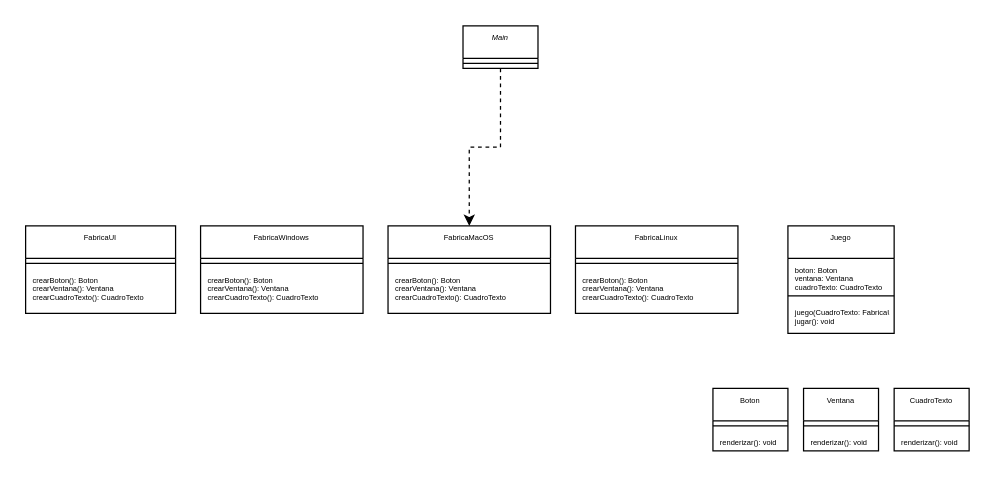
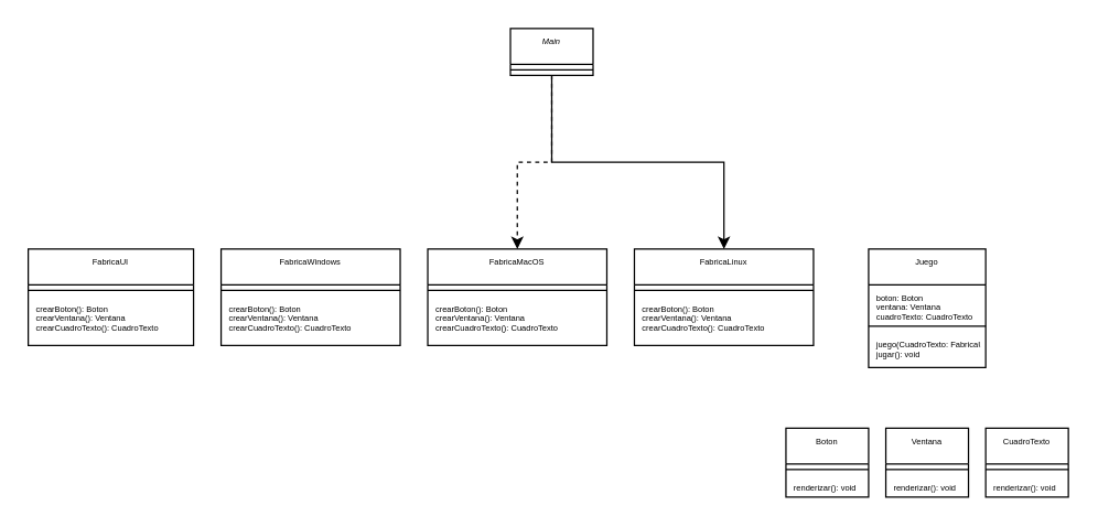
+ <mxCell id="3" style="edgeStyle=orthogonalEdgeStyle;rounded=0;orthogonalLoop=1;jettySize=auto;html=1;exitX=0.5;exitY=1;exitDx=0;exitDy=0;entryX=0.5;entryY=0;entryDx=0;entryDy=0;" edge="1" parent="1" source="4" target="16"><mxGeometry relative="1" as="geometry" /></mxCell>
